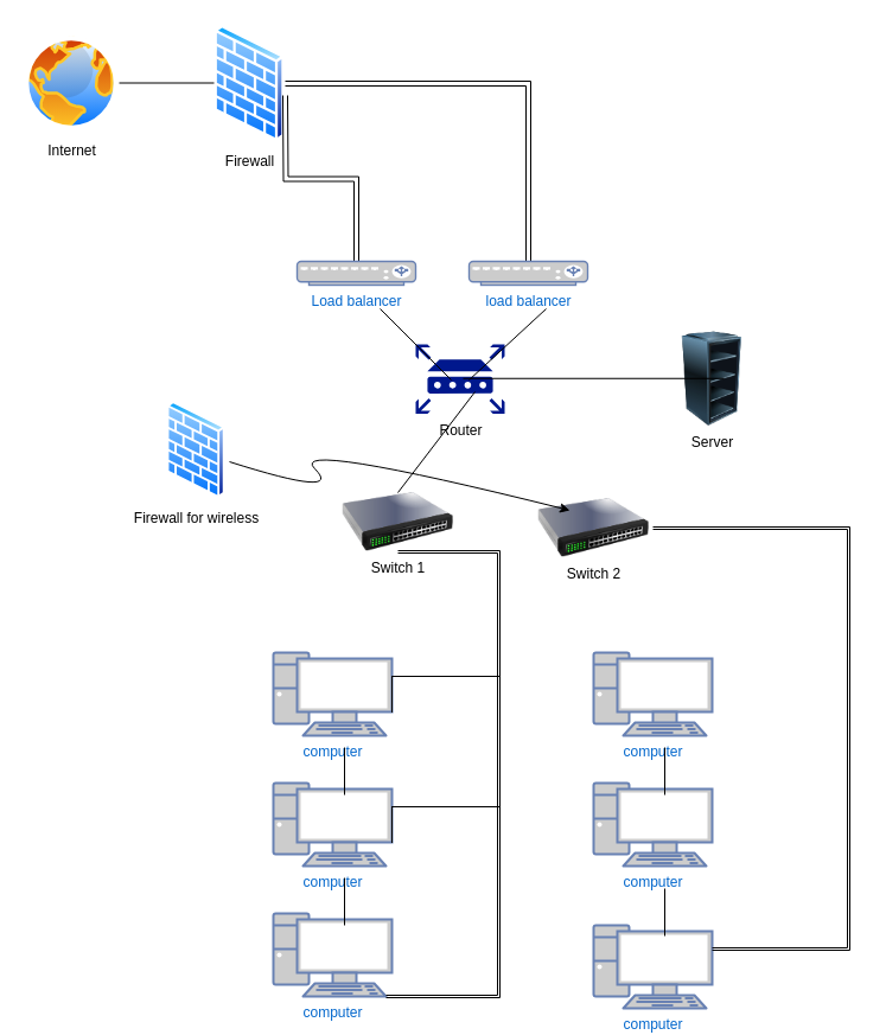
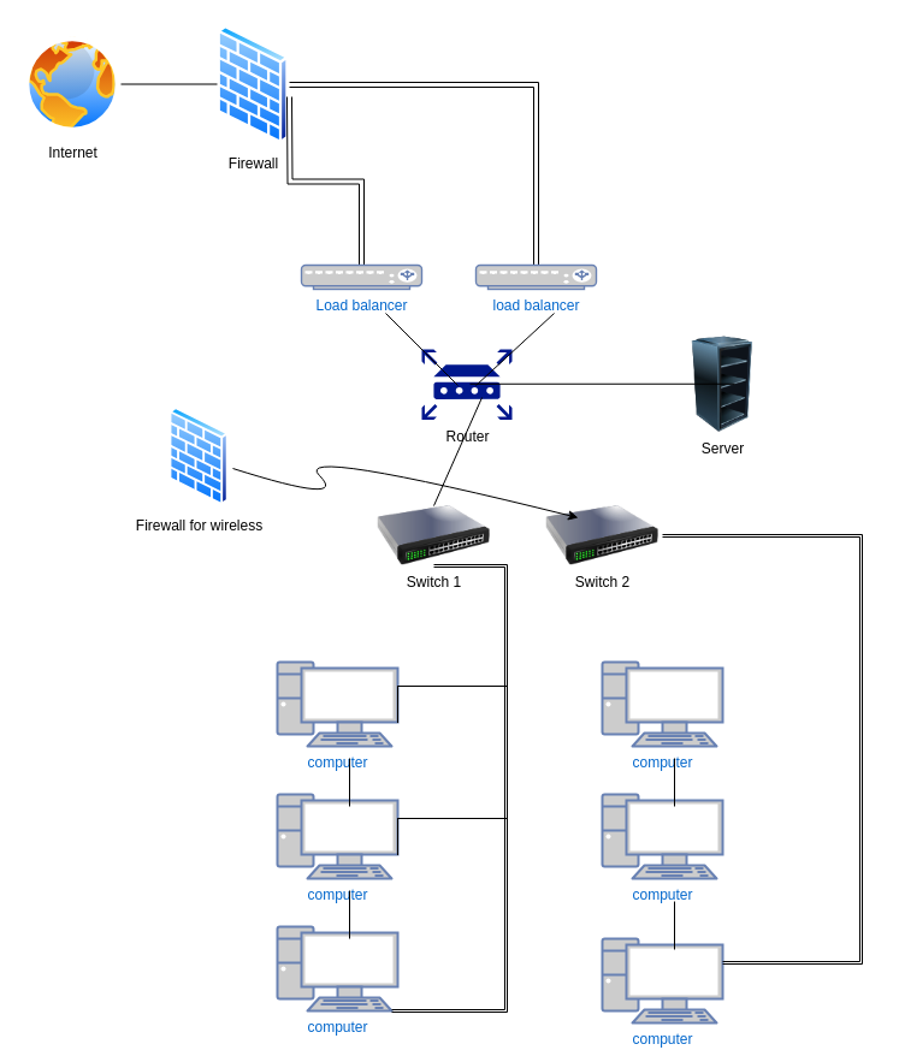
- <mxCell id="25" value="Switch 1" style="image;html=1;image=img/lib/clip_art/networking/Switch_128x128.png" vertex="1" parent="1"><mxGeometry x="285" y="415" width="100" height="50" as="geometry" /></mxCell>
+ <mxCell id="25" value="Switch 1" style="image;html=1;image=img/lib/clip_art/networking/Switch_128x128.png" vertex="1" parent="1"><mxGeometry x="310" y="420" width="100" height="50" as="geometry" /></mxCell>
